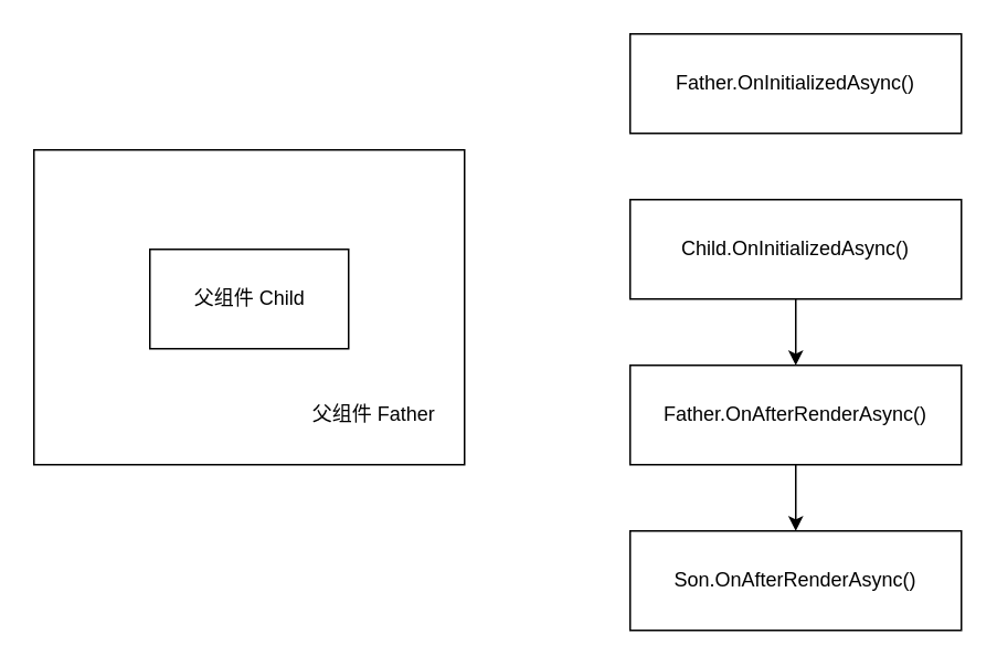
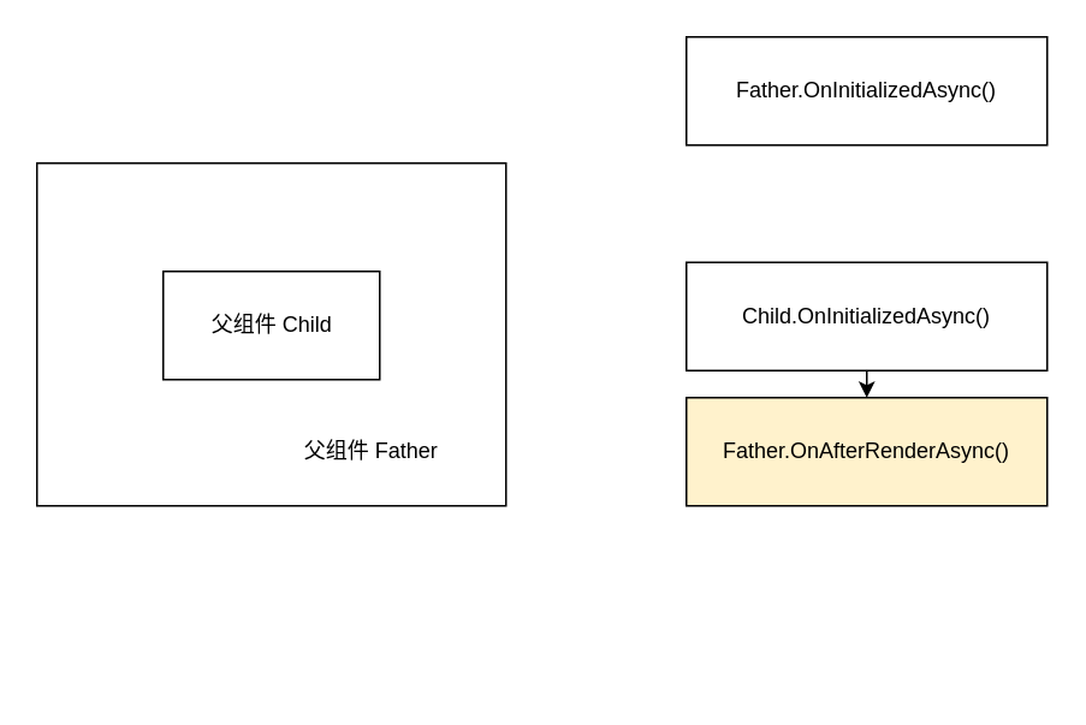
- <mxCell id="8" value="Child.OnInitializedAsync()" style="rounded=0;whiteSpace=wrap;html=1;" vertex="1" parent="1"><mxGeometry x="380" y="120" width="200" height="60" as="geometry" /></mxCell>
+ <mxCell id="8" value="Child.OnInitializedAsync()" style="rounded=0;whiteSpace=wrap;html=1;" vertex="1" parent="1"><mxGeometry x="380" y="145" width="200" height="60" as="geometry" /></mxCell>
- <mxCell id="4" value="父组件 Father" style="text;html=1;align=center;verticalAlign=middle;resizable=0;points=[];autosize=1;strokeColor=none;fillColor=none;" vertex="1" parent="1"><mxGeometry x="180" y="240" width="90" height="20" as="geometry" /></mxCell>
+ <mxCell id="4" value="父组件 Father" style="text;html=1;align=center;verticalAlign=middle;resizable=0;points=[];autosize=1;strokeColor=none;fillColor=none;" vertex="1" parent="1"><mxGeometry x="160" y="240" width="90" height="20" as="geometry" /></mxCell>
- <mxCell id="10" value="Father.OnAfterRenderAsync()" style="rounded=0;whiteSpace=wrap;html=1;" vertex="1" parent="1"><mxGeometry x="380" y="220" width="200" height="60" as="geometry" /></mxCell>
+ <mxCell id="10" value="Father.OnAfterRenderAsync()" style="rounded=0;whiteSpace=wrap;html=1;fillColor=#fff2cc;" vertex="1" parent="1"><mxGeometry x="380" y="220" width="200" height="60" as="geometry" /></mxCell>
- <mxCell id="9" style="edgeStyle=orthogonalEdgeStyle;rounded=0;orthogonalLoop=1;jettySize=auto;html=1;exitX=0.5;exitY=1;exitDx=0;exitDy=0;entryX=0.5;entryY=0;entryDx=0;entryDy=0;" edge="1" parent="1" source="10" target="11"><mxGeometry relative="1" as="geometry" /></mxCell>
- <mxCell id="11" value="Son.OnAfterRenderAsync()" style="rounded=0;whiteSpace=wrap;html=1;" vertex="1" parent="1"><mxGeometry x="380" y="320" width="200" height="60" as="geometry" /></mxCell>
